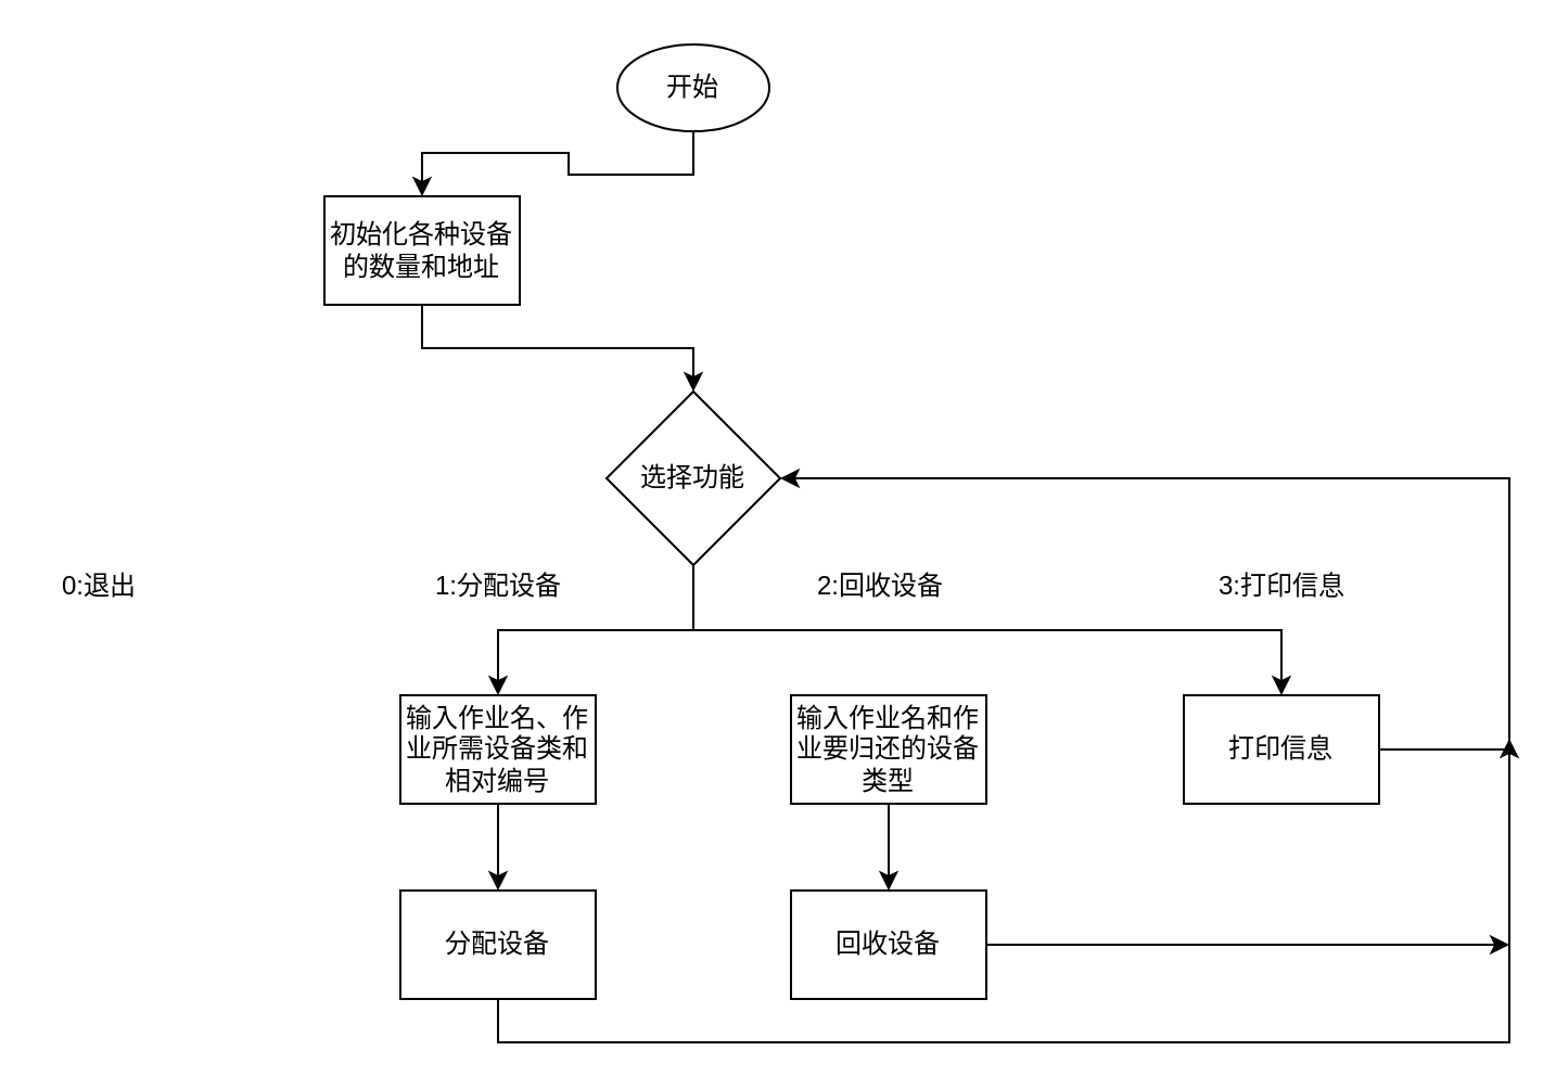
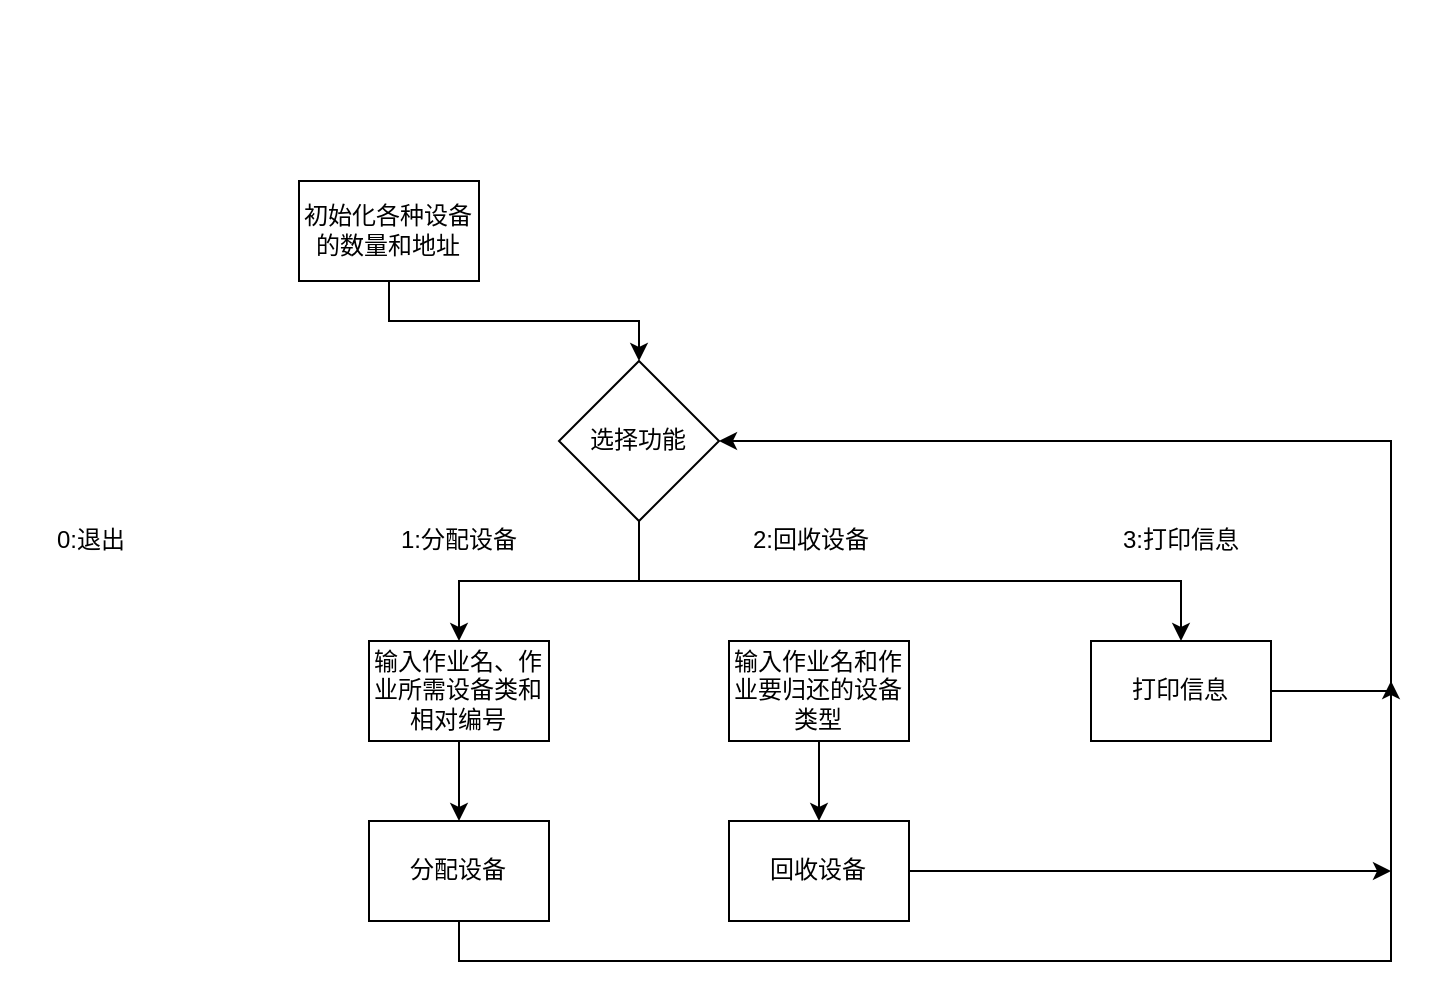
- <mxCell id="3" value="开始" style="ellipse;whiteSpace=wrap;html=1;" vertex="1" parent="1"><mxGeometry x="284" y="20" width="70" height="40" as="geometry" /></mxCell>
- <mxCell id="2" style="edgeStyle=orthogonalEdgeStyle;rounded=0;orthogonalLoop=1;jettySize=auto;html=1;exitX=0.5;exitY=1;exitDx=0;exitDy=0;entryX=0.5;entryY=0;entryDx=0;entryDy=0;" edge="1" parent="1" source="3" target="5"><mxGeometry relative="1" as="geometry" /></mxCell>
